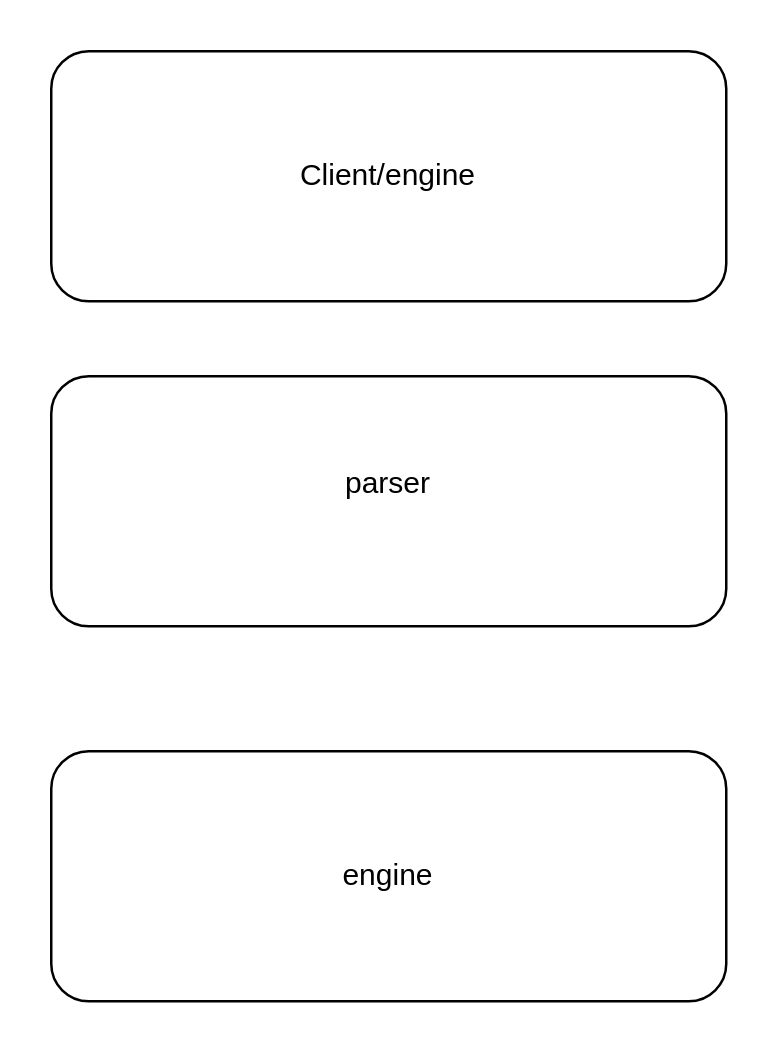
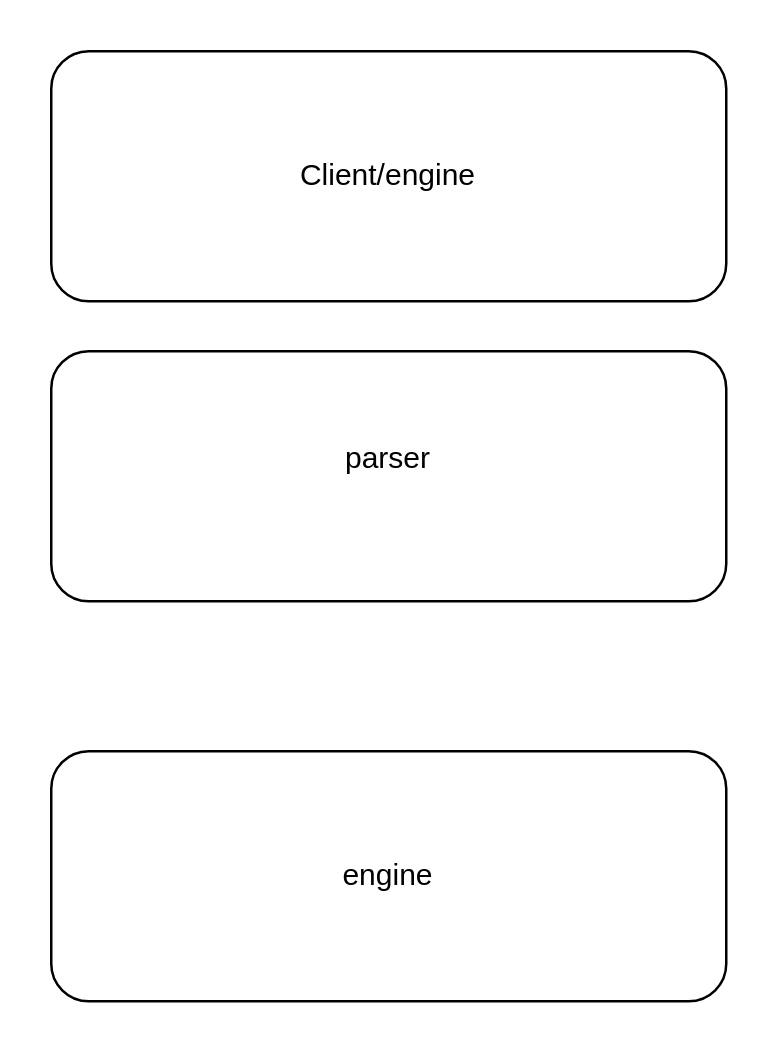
- <mxCell id="3" value="parser&lt;div&gt;&lt;br&gt;&lt;/div&gt;" style="rounded=1;whiteSpace=wrap;html=1;" vertex="1" parent="1"><mxGeometry x="20" y="150" width="270" height="100" as="geometry" /></mxCell>
+ <mxCell id="3" value="parser&lt;div&gt;&lt;br&gt;&lt;/div&gt;" style="rounded=1;whiteSpace=wrap;html=1;" vertex="1" parent="1"><mxGeometry x="20" y="140" width="270" height="100" as="geometry" /></mxCell>
